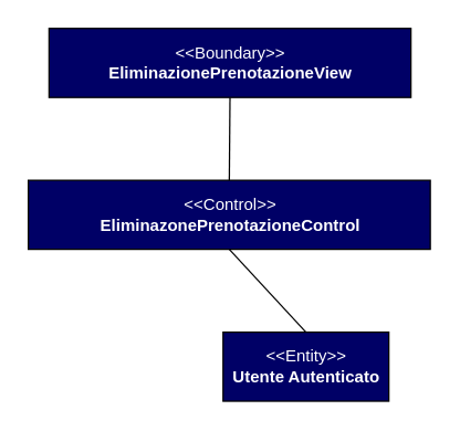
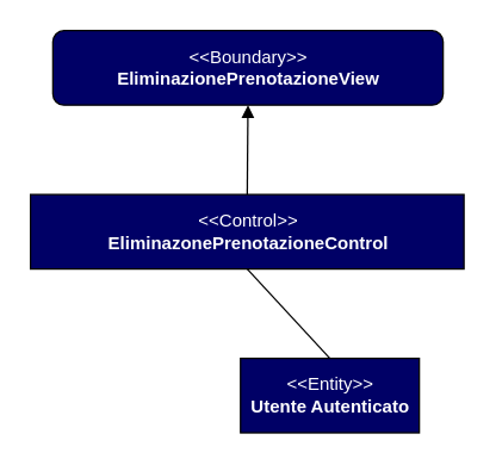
- <mxCell id="4" value="&lt;font color=&quot;#ffffff&quot;&gt;&amp;lt;&amp;lt;Boundary&amp;gt;&amp;gt;&lt;br&gt;&lt;/font&gt;&lt;div&gt;&lt;b&gt;&lt;font color=&quot;#ffffff&quot;&gt;EliminazionePrenotazioneView&lt;/font&gt;&lt;/b&gt;&lt;br&gt;&lt;/div&gt;" style="html=1;fillColor=#000066;" parent="1" vertex="1"><mxGeometry x="35" y="20" width="262" height="50" as="geometry" /></mxCell>
+ <mxCell id="4" value="&lt;font color=&quot;#ffffff&quot;&gt;&amp;lt;&amp;lt;Boundary&amp;gt;&amp;gt;&lt;br&gt;&lt;/font&gt;&lt;div&gt;&lt;b&gt;&lt;font color=&quot;#ffffff&quot;&gt;EliminazionePrenotazioneView&lt;/font&gt;&lt;/b&gt;&lt;br&gt;&lt;/div&gt;" style="html=1;fillColor=#000066;rounded=1;" parent="1" vertex="1"><mxGeometry x="35" y="20" width="262" height="50" as="geometry" /></mxCell>
- <mxCell id="6" value="" style="endArrow=none;html=1;entryX=0.5;entryY=1;entryDx=0;entryDy=0;exitX=0.5;exitY=0;exitDx=0;exitDy=0;" parent="1" source="3" target="4" edge="1"><mxGeometry width="50" height="50" relative="1" as="geometry"><mxPoint x="192" y="90" as="sourcePoint" /><mxPoint x="192" y="30" as="targetPoint" /></mxGeometry></mxCell>
+ <mxCell id="6" value="" style="endArrow=block;html=1;entryX=0.5;entryY=1;entryDx=0;entryDy=0;exitX=0.5;exitY=0;exitDx=0;exitDy=0;" parent="1" source="3" target="4" edge="1"><mxGeometry width="50" height="50" relative="1" as="geometry"><mxPoint x="192" y="90" as="sourcePoint" /><mxPoint x="192" y="30" as="targetPoint" /></mxGeometry></mxCell>
